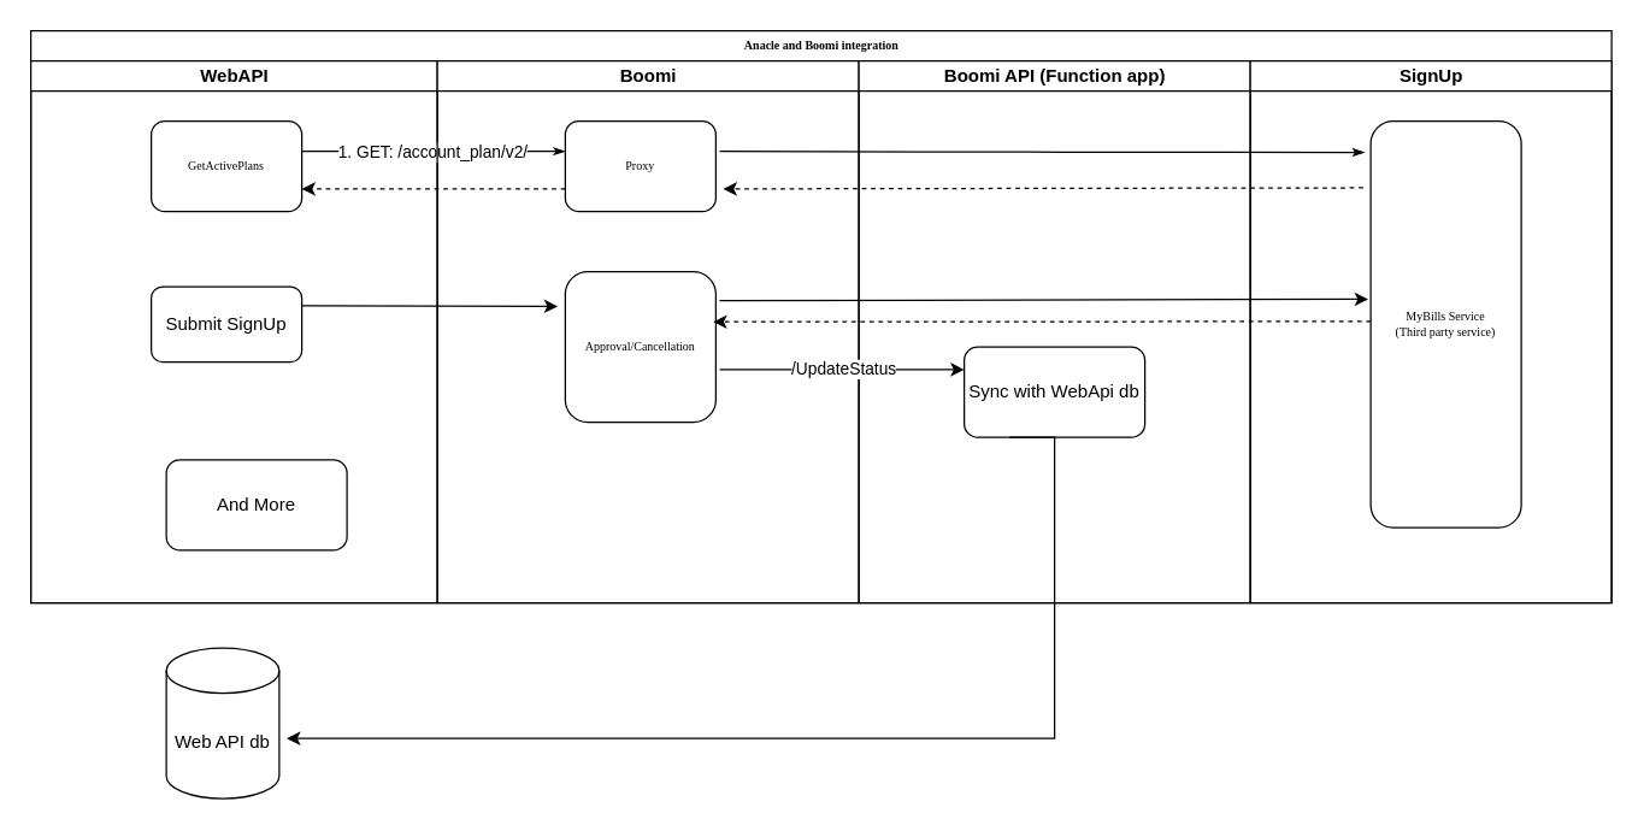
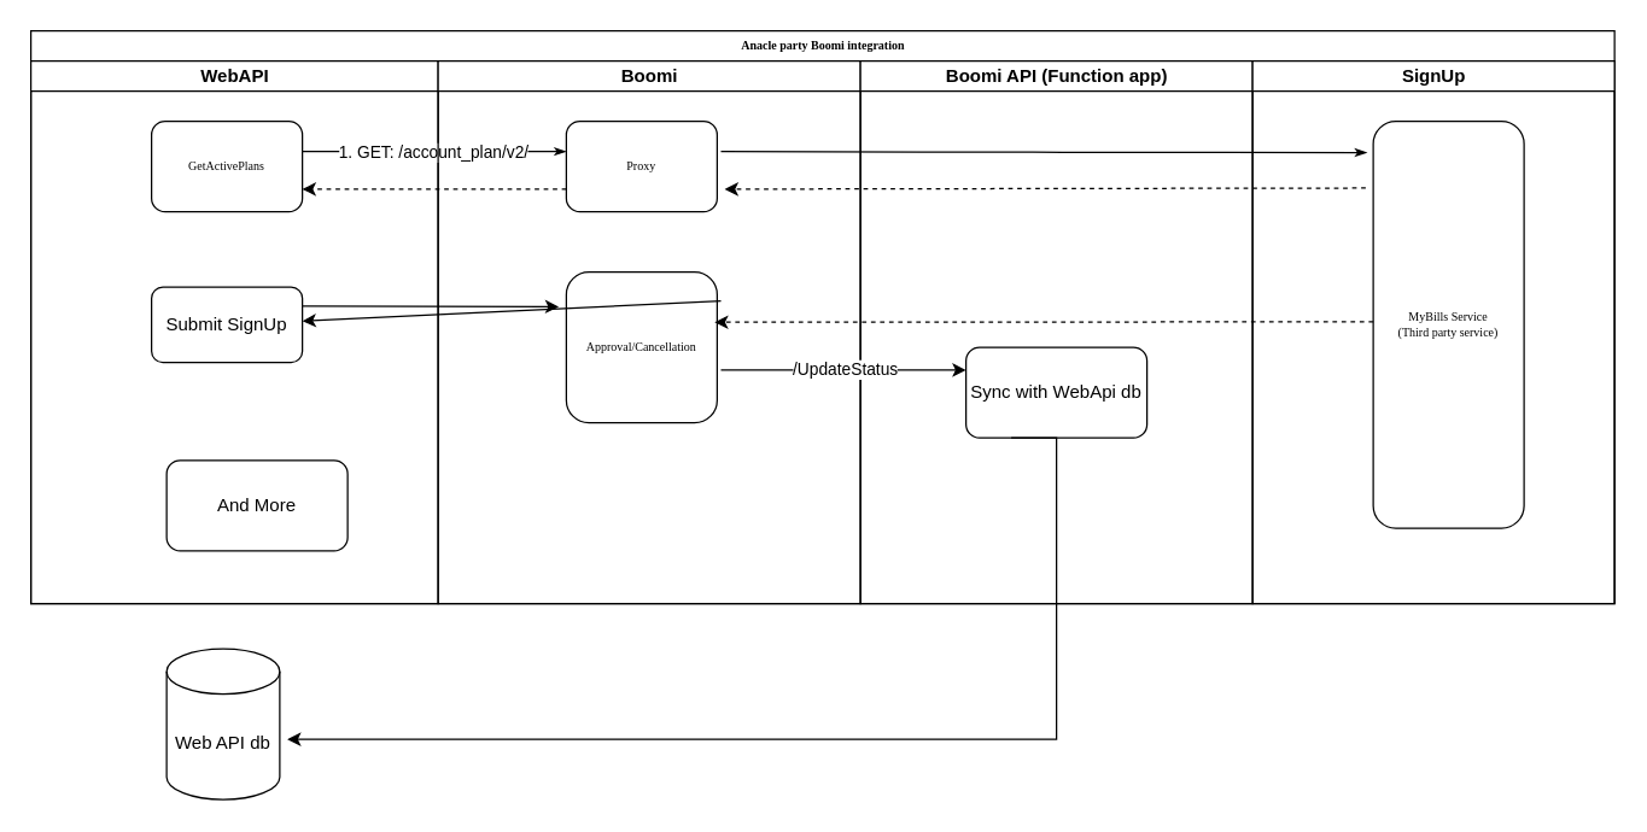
- <mxCell id="2" value="Anacle and Boomi integration" style="swimlane;html=1;childLayout=stackLayout;startSize=20;rounded=0;shadow=0;labelBackgroundColor=none;strokeWidth=1;fontFamily=Verdana;fontSize=8;align=center;" parent="1" vertex="1"><mxGeometry x="20" y="20" width="1050" height="380" as="geometry" /></mxCell>
+ <mxCell id="2" value="Anacle party Boomi integration" style="swimlane;html=1;childLayout=stackLayout;startSize=20;rounded=0;shadow=0;labelBackgroundColor=none;strokeWidth=1;fontFamily=Verdana;fontSize=8;align=center;" parent="1" vertex="1"><mxGeometry x="20" y="20" width="1050" height="380" as="geometry" /></mxCell>
- <mxCell id="22" value="" style="endArrow=classic;html=1;rounded=0;entryX=-0.017;entryY=0.438;entryDx=0;entryDy=0;entryPerimeter=0;exitX=1.025;exitY=0.192;exitDx=0;exitDy=0;exitPerimeter=0;" parent="2" source="12" target="17" edge="1"><mxGeometry width="50" height="50" relative="1" as="geometry"><mxPoint x="460" y="180" as="sourcePoint" /><mxPoint x="540" y="190" as="targetPoint" /></mxGeometry></mxCell>
+ <mxCell id="22" value="" style="endArrow=classic;html=1;rounded=0;exitX=1.025;exitY=0.192;exitDx=0;exitDy=0;exitPerimeter=0;" parent="2" source="12" target="5" edge="1"><mxGeometry width="50" height="50" relative="1" as="geometry"><mxPoint x="460" y="180" as="sourcePoint" /><mxPoint x="540" y="190" as="targetPoint" /></mxGeometry></mxCell>
